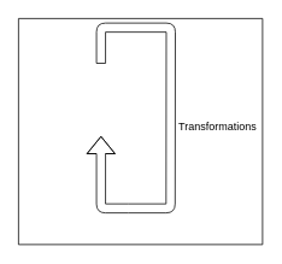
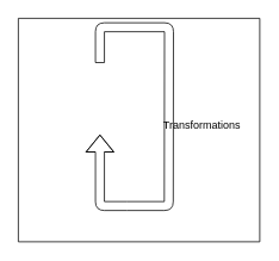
- <mxCell id="5" value="Transformations" style="text;html=1;align=center;verticalAlign=middle;resizable=0;points=[];autosize=1;strokeColor=none;" vertex="1" parent="1"><mxGeometry x="190" y="130" width="100" height="20" as="geometry" /></mxCell>
+ <mxCell id="5" value="Transformations" style="text;html=1;align=center;verticalAlign=middle;resizable=0;points=[];autosize=1;strokeColor=none;" vertex="1" parent="1"><mxGeometry x="175" y="130" width="100" height="20" as="geometry" /></mxCell>
